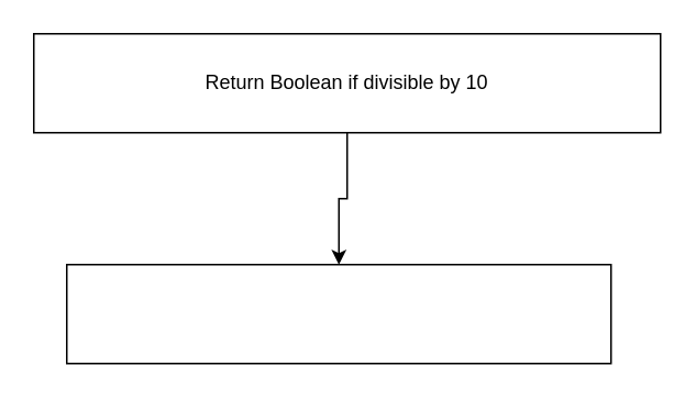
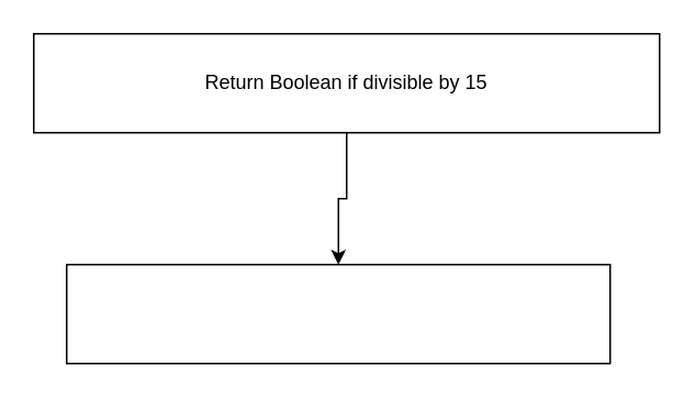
- <mxCell id="3" value="Return Boolean if divisible by 10" style="rounded=0;whiteSpace=wrap;html=1;" vertex="1" parent="1"><mxGeometry x="20" y="20" width="380" height="60" as="geometry" /></mxCell>
+ <mxCell id="3" value="Return Boolean if divisible by 15" style="rounded=0;whiteSpace=wrap;html=1;" vertex="1" parent="1"><mxGeometry x="20" y="20" width="380" height="60" as="geometry" /></mxCell>
